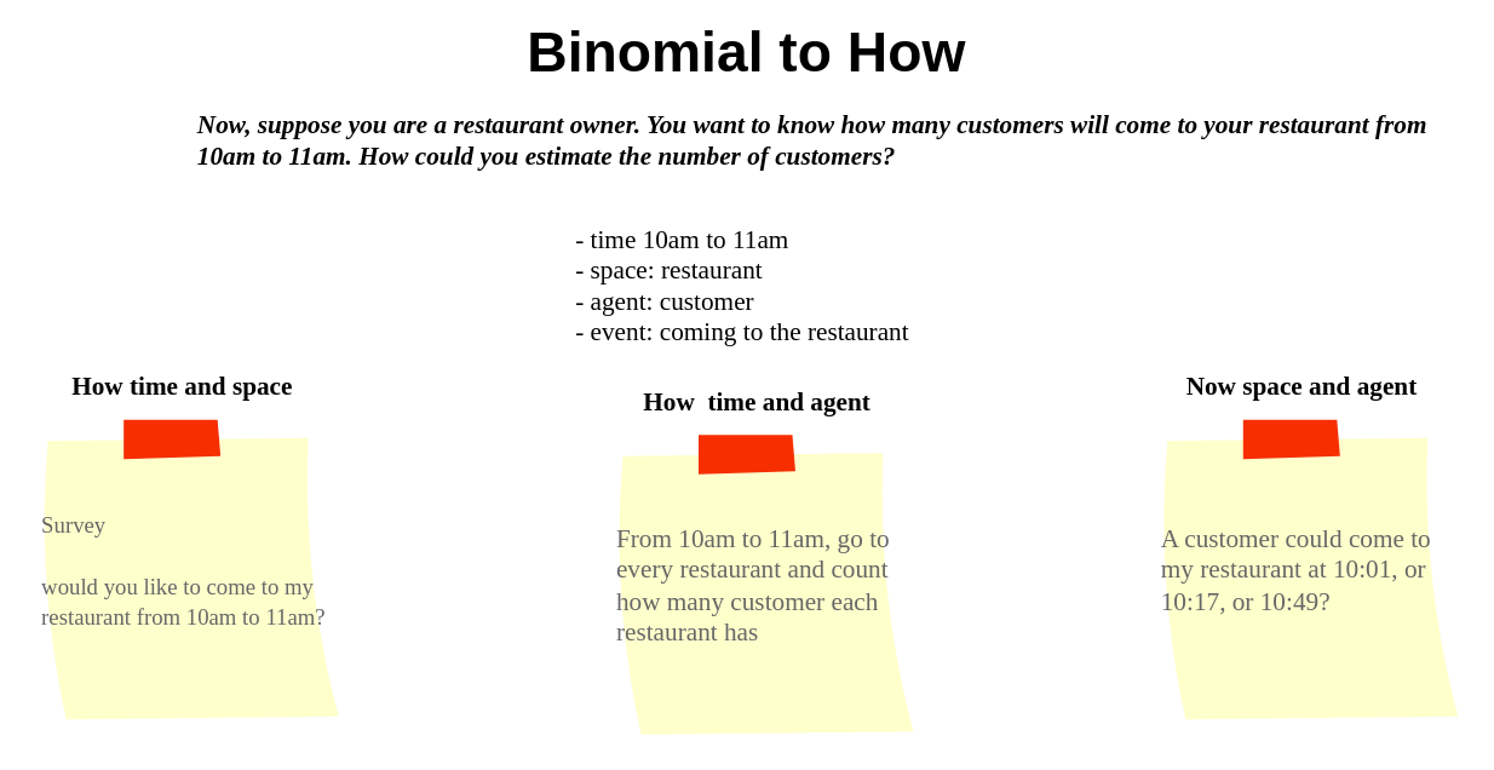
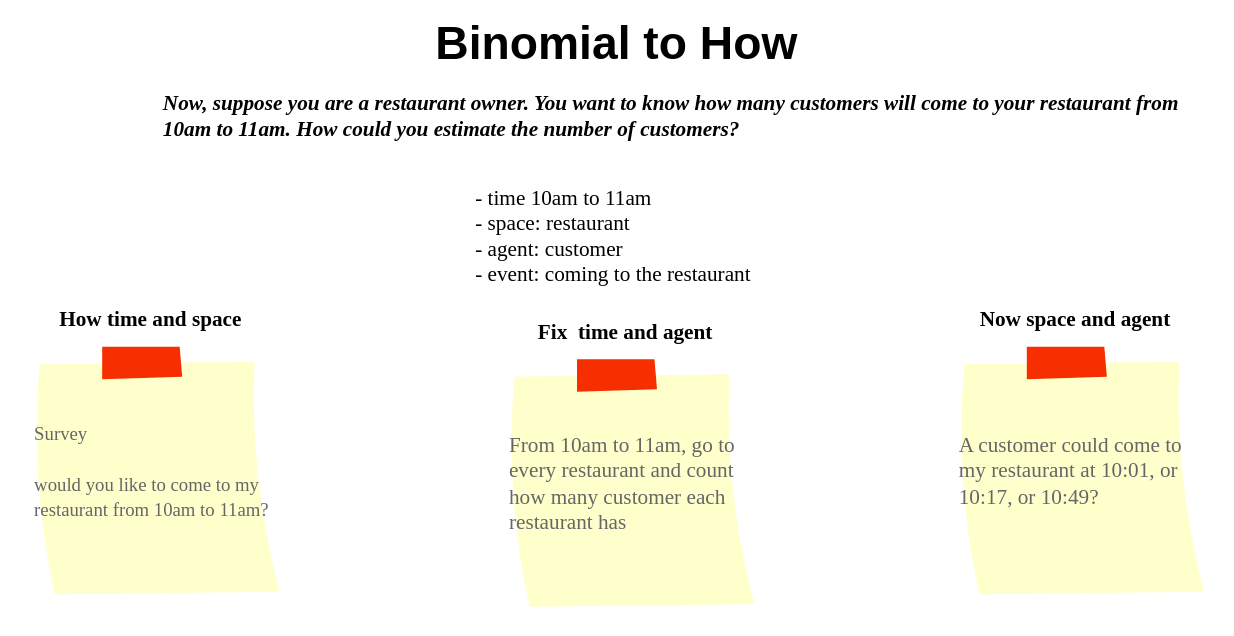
- <mxCell id="10" value="How&amp;nbsp; time and agent" style="text;html=1;strokeColor=none;fillColor=none;align=center;verticalAlign=middle;whiteSpace=wrap;rounded=0;labelBackgroundColor=none;fontFamily=Georgia;fontSize=17;fontColor=#000000;fontStyle=1" parent="8" vertex="1"><mxGeometry width="200" height="30" as="geometry" /></mxCell>
+ <mxCell id="10" value="Fix&amp;nbsp; time and agent" style="text;html=1;strokeColor=none;fillColor=none;align=center;verticalAlign=middle;whiteSpace=wrap;rounded=0;labelBackgroundColor=none;fontFamily=Georgia;fontSize=17;fontColor=#000000;fontStyle=1" parent="8" vertex="1"><mxGeometry width="200" height="30" as="geometry" /></mxCell>
